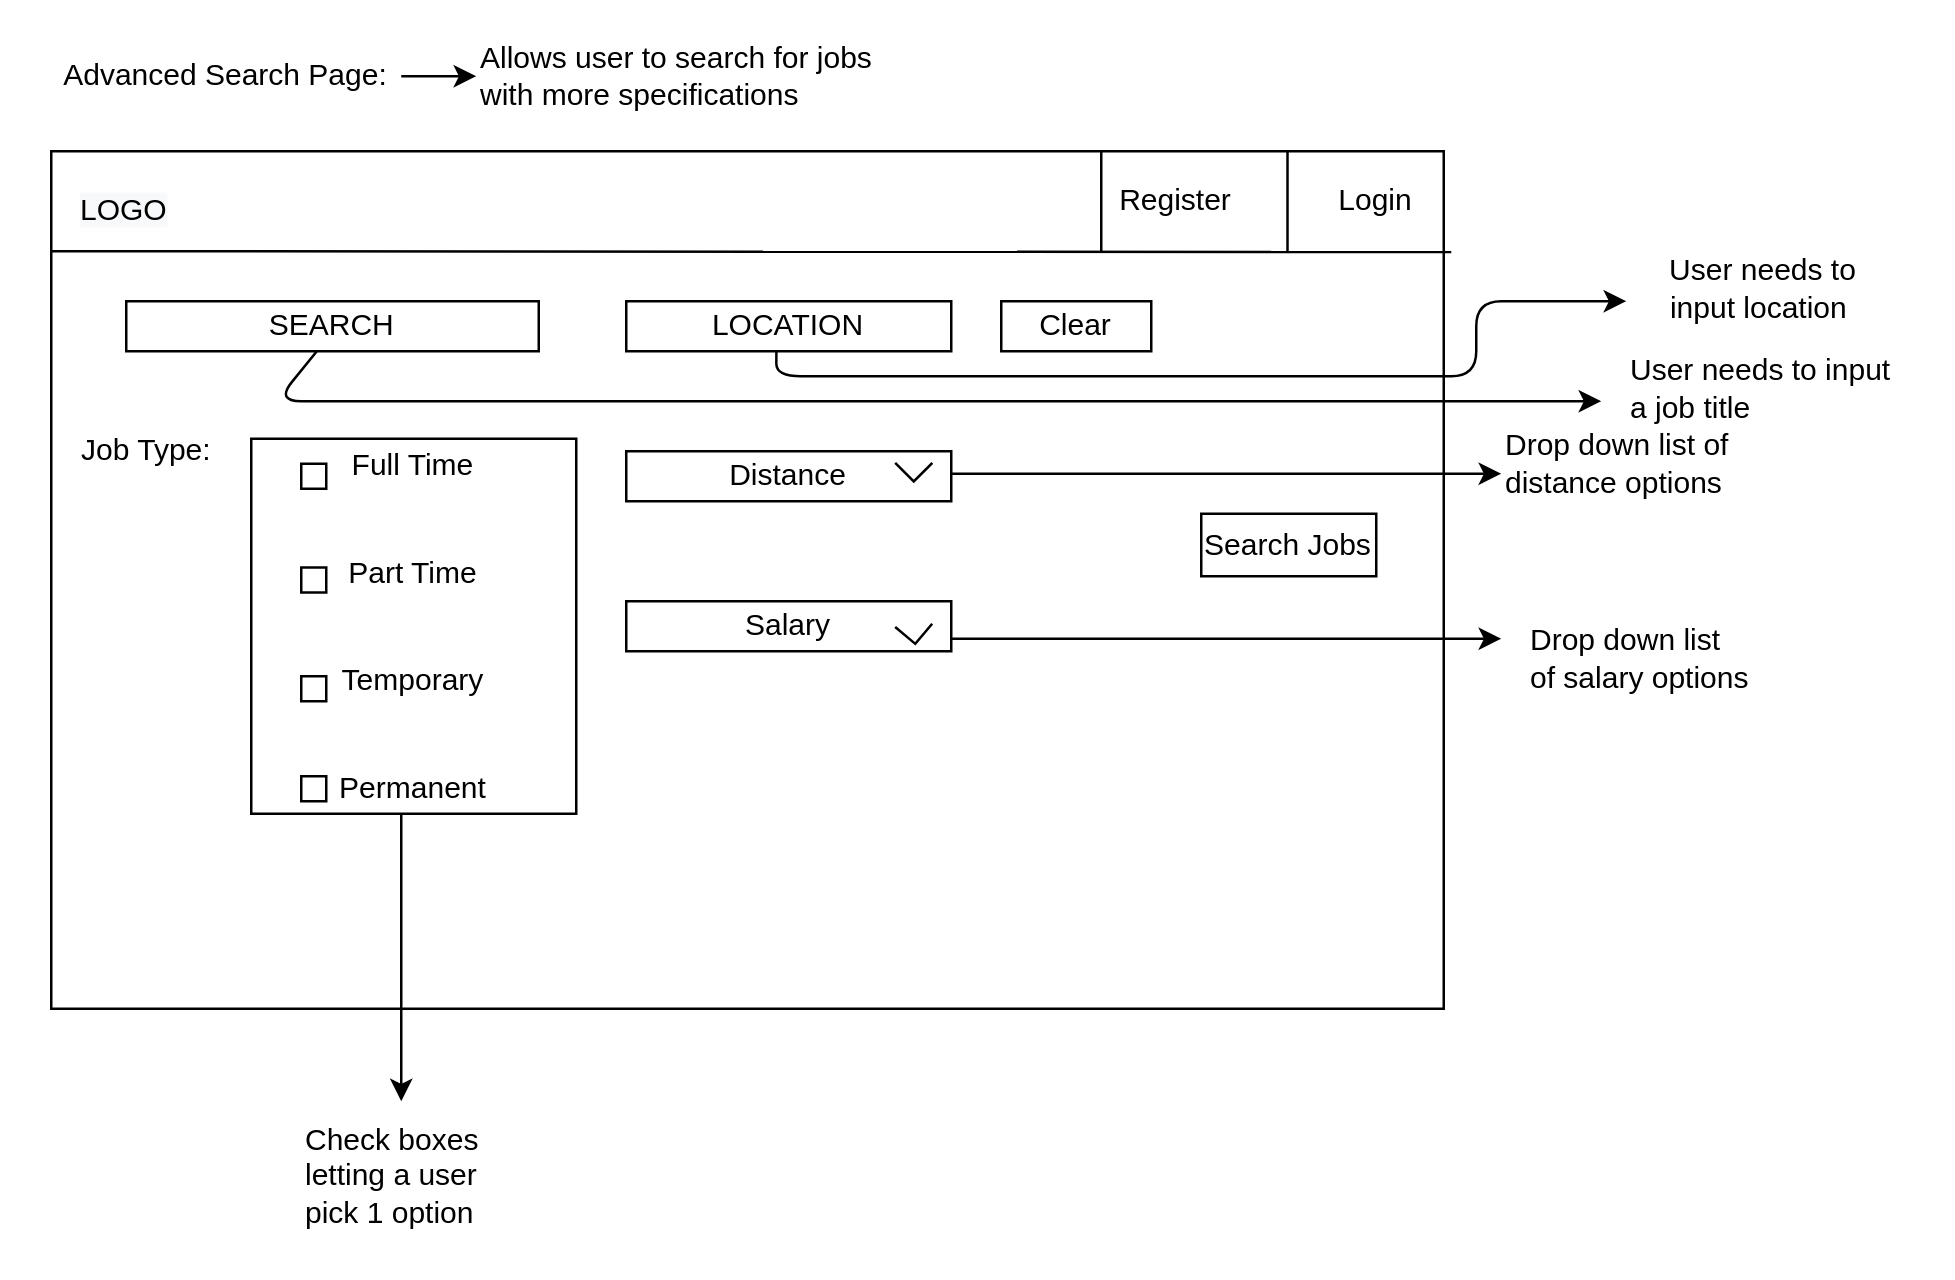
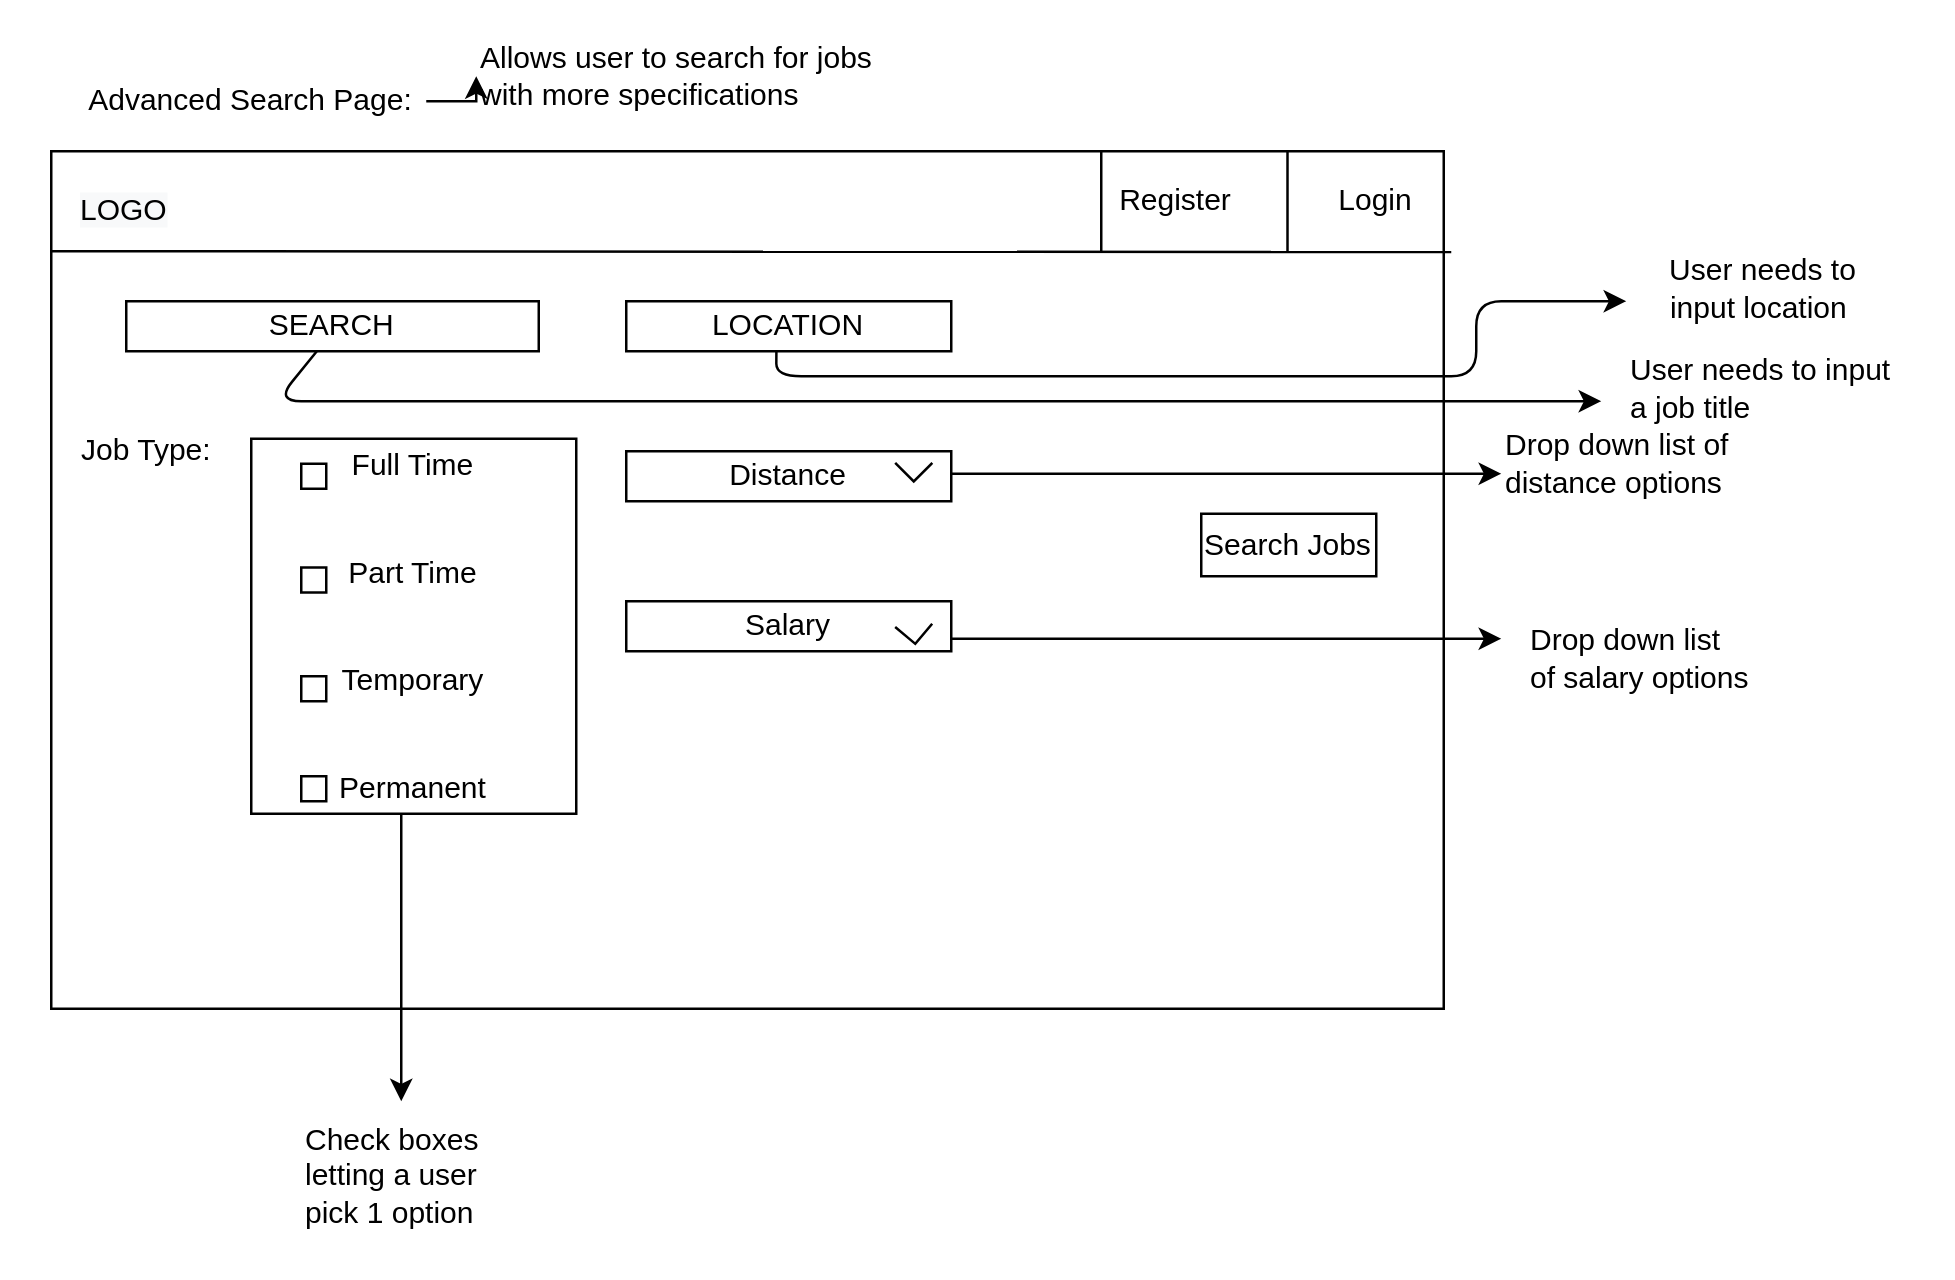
- <mxCell id="3" value="Advanced Search Page:" style="text;html=1;strokeColor=none;fillColor=none;align=center;verticalAlign=middle;whiteSpace=wrap;rounded=0;" vertex="1" parent="1"><mxGeometry x="20" y="20" width="140" height="20" as="geometry" /></mxCell>
+ <mxCell id="3" value="Advanced Search Page:" style="text;html=1;strokeColor=none;fillColor=none;align=center;verticalAlign=middle;whiteSpace=wrap;rounded=0;" vertex="1" parent="1"><mxGeometry x="30" y="30" width="140" height="20" as="geometry" /></mxCell>
- <mxCell id="20" value="Clear" style="rounded=0;whiteSpace=wrap;html=1;" vertex="1" parent="1"><mxGeometry x="400" y="120" width="60" height="20" as="geometry" /></mxCell>
